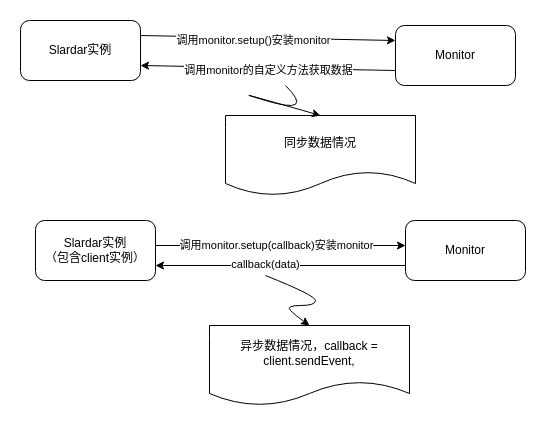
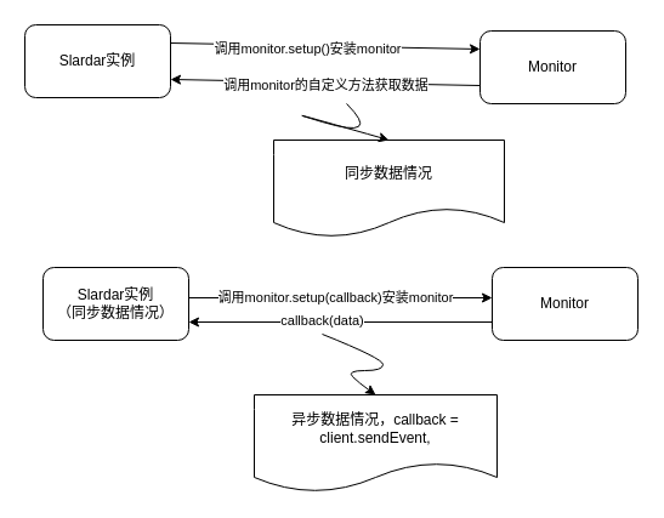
- <mxCell id="4" value="Slardar实例&lt;br&gt;（包含client实例）" style="rounded=1;whiteSpace=wrap;html=1;" vertex="1" parent="1"><mxGeometry x="35" y="220" width="120" height="60" as="geometry" /></mxCell>
+ <mxCell id="4" value="Slardar实例&lt;br&gt;（同步数据情况）" style="rounded=1;whiteSpace=wrap;html=1;" vertex="1" parent="1"><mxGeometry x="35" y="220" width="120" height="60" as="geometry" /></mxCell>
